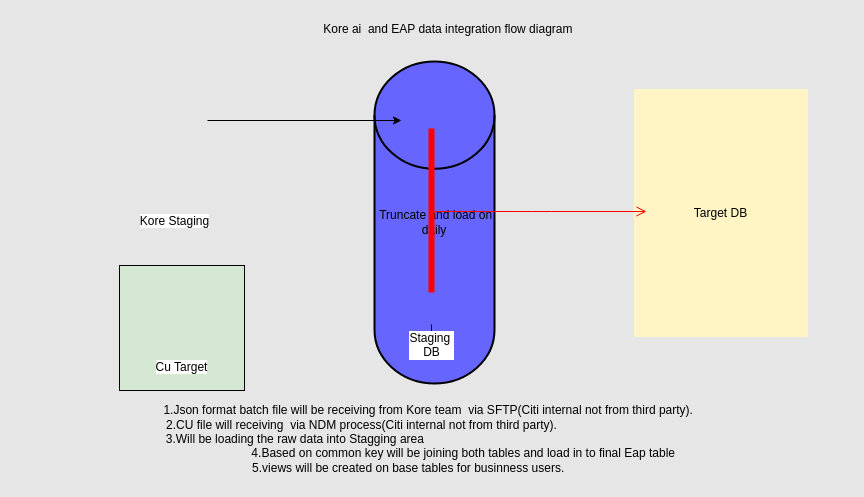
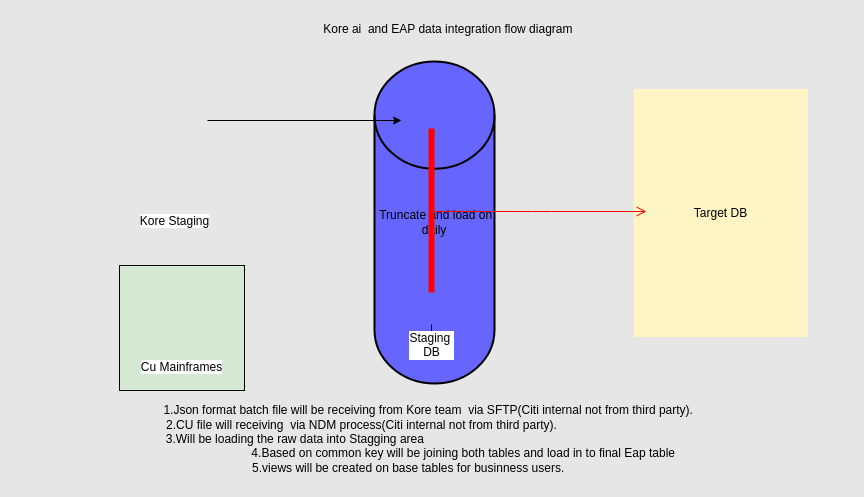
- <mxCell id="6" value="Cu Target" style="shape=image;html=1;verticalAlign=top;verticalLabelPosition=bottom;labelBackgroundColor=#ffffff;imageAspect=0;aspect=fixed;image=https://cdn1.iconfinder.com/data/icons/hawcons/32/698692-icon-101-document-file-dat-128.png;fillColor=#6666FF;" vertex="1" parent="1"><mxGeometry x="144" y="279" width="74" height="74" as="geometry" /></mxCell>
+ <mxCell id="6" value="Cu Mainframes" style="shape=image;html=1;verticalAlign=top;verticalLabelPosition=bottom;labelBackgroundColor=#ffffff;imageAspect=0;aspect=fixed;image=https://cdn1.iconfinder.com/data/icons/hawcons/32/698692-icon-101-document-file-dat-128.png;fillColor=#6666FF;" vertex="1" parent="1"><mxGeometry x="144" y="279" width="74" height="74" as="geometry" /></mxCell>
